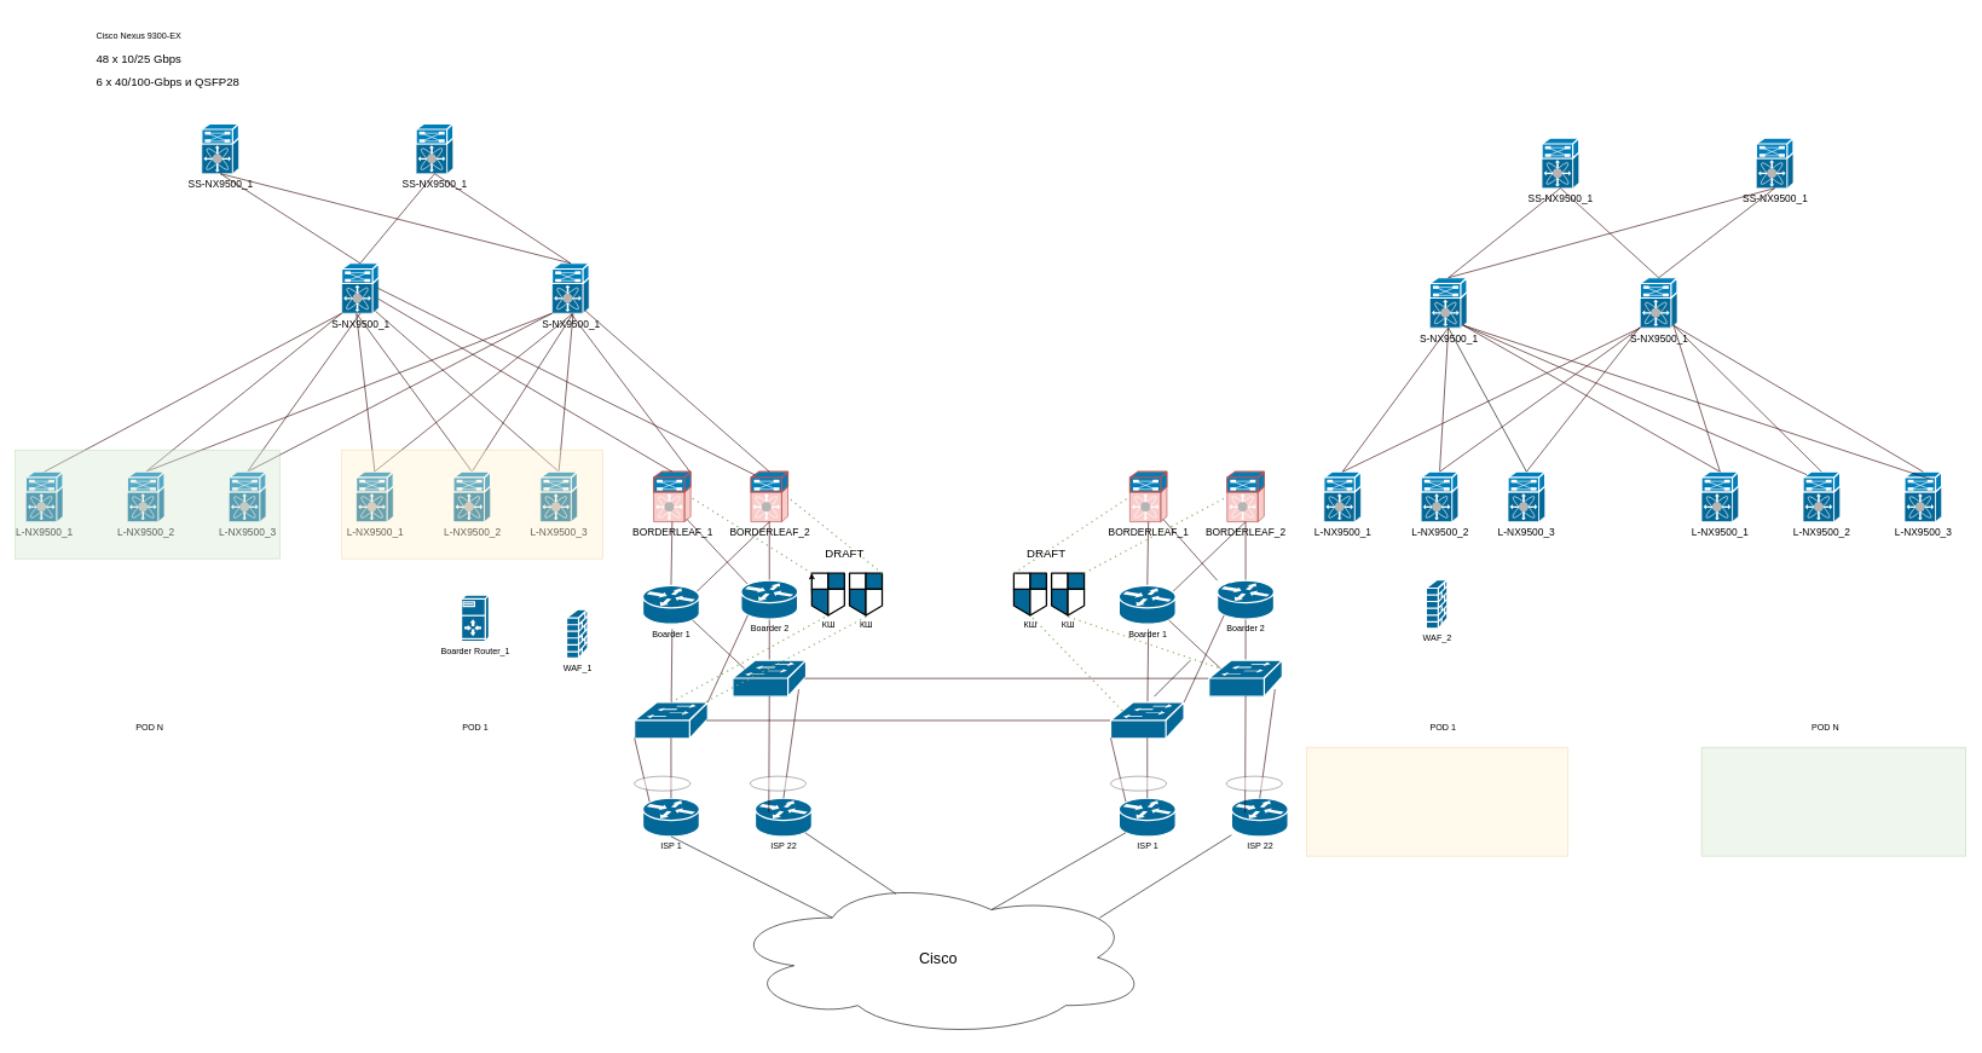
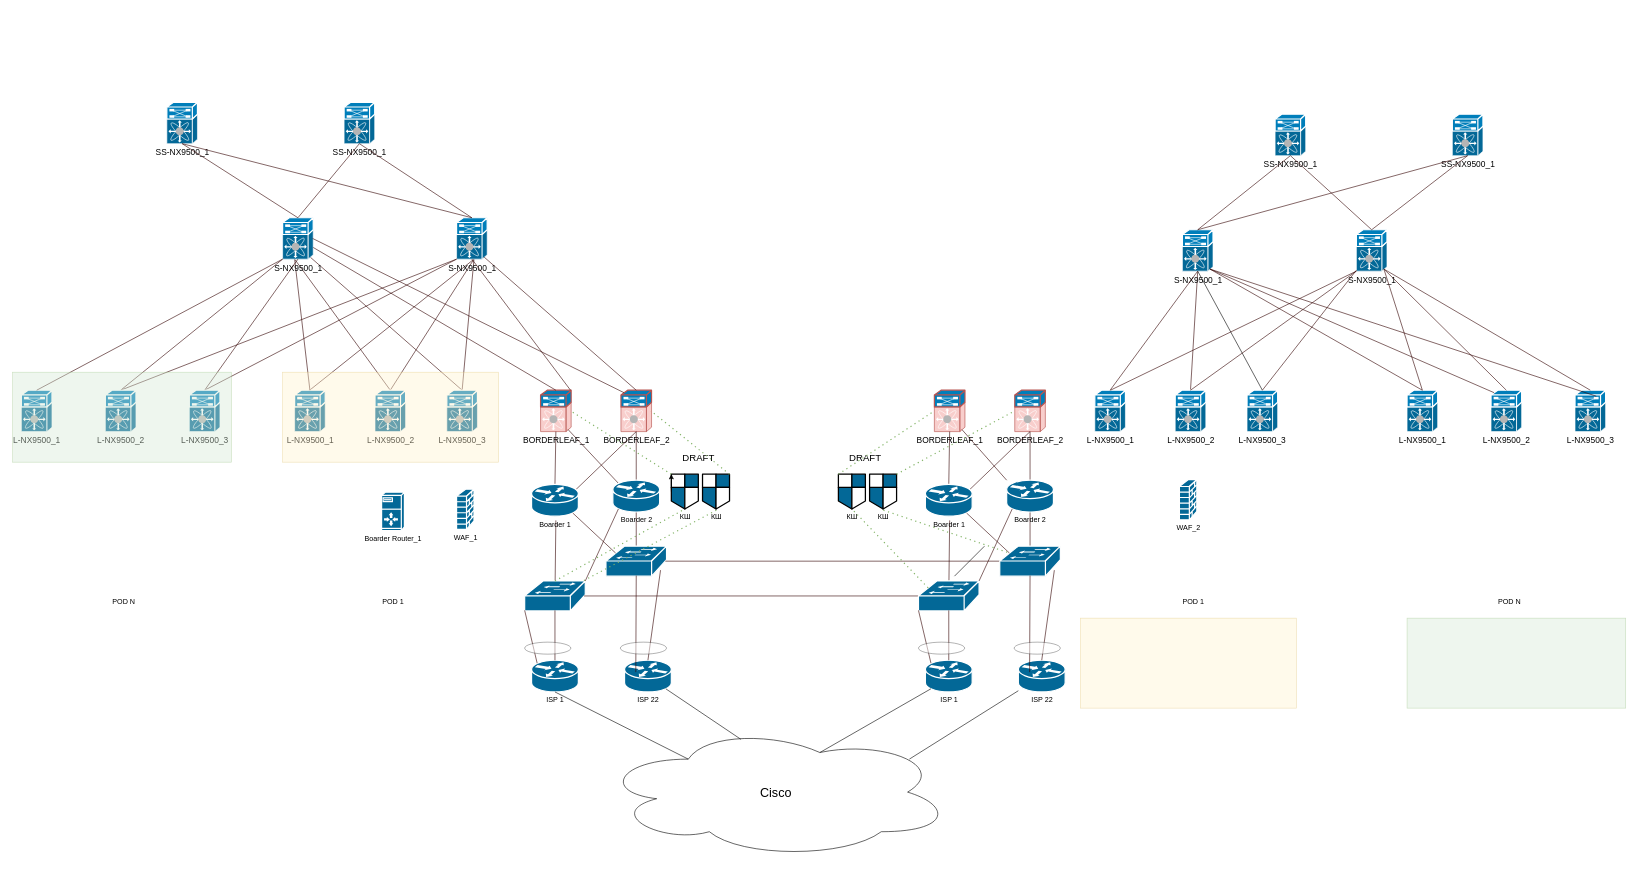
- <mxCell id="51" value="&lt;p style=&quot;margin: 8px 0px; padding: 0px; border: 0px; outline: 0px; vertical-align: baseline; background: transparent; box-sizing: border-box; -webkit-font-smoothing: antialiased; max-width: 1024px; line-height: 24px; text-align: start;&quot;&gt;&lt;font face=&quot;ProximaNova, sans-serif&quot;&gt;Cisco Nexus 9300-EX&lt;/font&gt;&lt;br&gt;&lt;/p&gt;&lt;p style=&quot;font-family: ProximaNova, sans-serif; margin: 8px 0px; padding: 0px; border: 0px; outline: 0px; vertical-align: baseline; background: transparent; box-sizing: border-box; -webkit-font-smoothing: antialiased; max-width: 1024px; font-size: 16px; line-height: 24px; text-align: start;&quot;&gt;48 х 10/25 Gbps&lt;/p&gt;&lt;p style=&quot;font-family: ProximaNova, sans-serif; margin: 8px 0px; padding: 0px; border: 0px; outline: 0px; vertical-align: baseline; background: transparent; box-sizing: border-box; -webkit-font-smoothing: antialiased; max-width: 1024px; font-size: 16px; line-height: 24px; text-align: start;&quot;&gt;6 х 40/100-Gbps и QSFP28&lt;/p&gt;" style="text;html=1;align=center;verticalAlign=middle;resizable=0;points=[];autosize=1;strokeColor=none;fillColor=none;" parent="1" vertex="1"><mxGeometry x="120" y="20" width="220" height="120" as="geometry" /></mxCell>
- <mxCell id="137" value="WAF_1" style="shape=mxgraph.cisco.security.firewall;sketch=0;html=1;pointerEvents=1;dashed=0;fillColor=#036897;strokeColor=#ffffff;strokeWidth=2;verticalLabelPosition=bottom;verticalAlign=top;align=center;outlineConnect=0;" parent="1" vertex="1"><mxGeometry x="780" y="840" width="29" height="67" as="geometry" /></mxCell>
+ <mxCell id="137" value="WAF_1" style="shape=mxgraph.cisco.security.firewall;sketch=0;html=1;pointerEvents=1;dashed=0;fillColor=#036897;strokeColor=#ffffff;strokeWidth=2;verticalLabelPosition=bottom;verticalAlign=top;align=center;outlineConnect=0;" parent="1" vertex="1"><mxGeometry x="760" y="815" width="29" height="67" as="geometry" /></mxCell>
